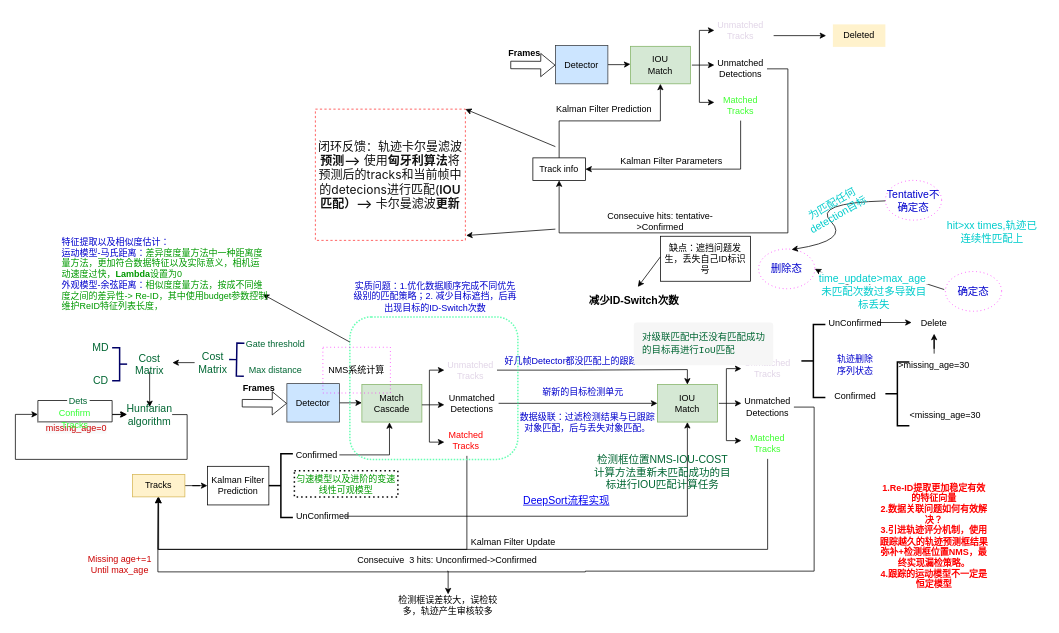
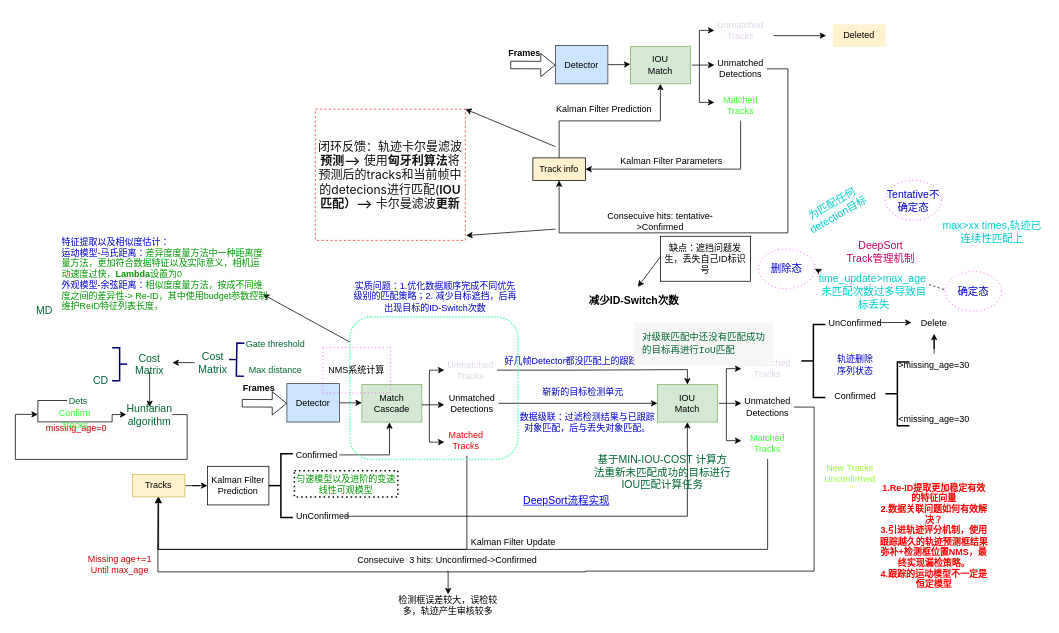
- <mxCell id="14" value="Track info" style="rounded=0;whiteSpace=wrap;html=1;" parent="1" vertex="1"><mxGeometry x="710" y="210" width="70" height="30" as="geometry" /></mxCell>
+ <mxCell id="14" value="Track info" style="rounded=0;whiteSpace=wrap;html=1;fillColor=#fff2cc;" parent="1" vertex="1"><mxGeometry x="710" y="210" width="70" height="30" as="geometry" /></mxCell>
- <mxCell id="87" value="" style="curved=1;endArrow=none;html=1;rounded=0;fontSize=14;fontColor=#0000CC;exitX=0.586;exitY=0.014;exitDx=0;exitDy=0;exitPerimeter=0;startArrow=classic;startFill=1;endFill=0;" edge="1" parent="1" source="85" target="84"><mxGeometry width="50" height="50" relative="1" as="geometry"><mxPoint x="1082.5" y="320" as="sourcePoint" /><mxPoint x="1132.5" y="270" as="targetPoint" /><Array as="points"><mxPoint x="1132.5" y="320" /><mxPoint x="1082.5" y="270" /></Array></mxGeometry></mxCell>
- <mxCell id="90" value="&lt;font color=&quot;#00cccc&quot;&gt;hit&amp;gt;xx times,轨迹已连续性匹配上&lt;/font&gt;" style="text;html=1;strokeColor=none;fillColor=none;align=center;verticalAlign=middle;whiteSpace=wrap;rounded=0;dashed=1;dashPattern=1 4;fontSize=14;fontColor=#33FF33;" vertex="1" parent="1"><mxGeometry x="1255" y="293" width="135" height="30" as="geometry" /></mxCell>
+ <mxCell id="90" value="&lt;font color=&quot;#00cccc&quot;&gt;max&amp;gt;xx times,轨迹已连续性匹配上&lt;/font&gt;" style="text;html=1;strokeColor=none;fillColor=none;align=center;verticalAlign=middle;whiteSpace=wrap;rounded=0;dashed=1;dashPattern=1 4;fontSize=14;fontColor=#33FF33;" vertex="1" parent="1"><mxGeometry x="1255" y="293" width="135" height="30" as="geometry" /></mxCell>
+ <mxCell id="92" value="&lt;font color=&quot;#cc0066&quot;&gt;DeepSort&lt;br&gt;Track管理机制&lt;/font&gt;" style="text;html=1;strokeColor=none;fillColor=none;align=center;verticalAlign=middle;whiteSpace=wrap;rounded=0;dashed=1;dashPattern=1 4;fontSize=14;fontColor=#00CCCC;" vertex="1" parent="1"><mxGeometry x="1120" y="320" width="108" height="30" as="geometry" /></mxCell>
- <mxCell id="88" value="" style="curved=1;endArrow=classic;html=1;rounded=0;fontSize=14;fontColor=#0000CC;exitX=-0.021;exitY=0.454;exitDx=0;exitDy=0;entryX=1;entryY=0.5;entryDx=0;entryDy=0;exitPerimeter=0;" edge="1" parent="1" source="86" target="85"><mxGeometry width="50" height="50" relative="1" as="geometry"><mxPoint x="1196.055" y="362.001" as="sourcePoint" /><mxPoint x="1210" y="398.29" as="targetPoint" /><Array as="points"><mxPoint x="1160" y="352" /><mxPoint x="1160" y="398.29" /></Array></mxGeometry></mxCell>
+ <mxCell id="88" value="" style="curved=1;endArrow=classic;html=1;rounded=0;fontSize=14;fontColor=#0000CC;exitX=-0.021;exitY=0.454;exitDx=0;exitDy=0;entryX=1;entryY=0.5;entryDx=0;entryDy=0;exitPerimeter=0;dashed=1;" edge="1" parent="1" source="86" target="85"><mxGeometry width="50" height="50" relative="1" as="geometry"><mxPoint x="1196.055" y="362.001" as="sourcePoint" /><mxPoint x="1210" y="398.29" as="targetPoint" /><Array as="points"><mxPoint x="1160" y="352" /><mxPoint x="1160" y="398.29" /></Array></mxGeometry></mxCell>
- <mxCell id="96" value="MD" style="text;html=1;strokeColor=none;fillColor=none;align=center;verticalAlign=middle;whiteSpace=wrap;rounded=0;dashed=1;dashPattern=1 4;fontSize=14;fontColor=#006633;" vertex="1" parent="1"><mxGeometry x="119" y="453" width="30" height="20" as="geometry" /></mxCell>
+ <mxCell id="96" value="MD" style="text;html=1;strokeColor=none;fillColor=none;align=center;verticalAlign=middle;whiteSpace=wrap;rounded=0;dashed=1;dashPattern=1 4;fontSize=14;fontColor=#006633;" vertex="1" parent="1"><mxGeometry x="44" y="403" width="30" height="20" as="geometry" /></mxCell>
- <mxCell id="108" style="edgeStyle=orthogonalEdgeStyle;rounded=0;orthogonalLoop=1;jettySize=auto;html=1;fontSize=12;fontColor=#006633;startArrow=none;startFill=0;endArrow=classic;endFill=1;" edge="1" parent="1" source="110" target="107"><mxGeometry relative="1" as="geometry"><Array as="points"><mxPoint x="149" y="534" /><mxPoint x="149" y="552" /></Array></mxGeometry></mxCell>
- <mxCell id="68" value="&amp;lt;missing_age=30" style="text;html=1;strokeColor=none;fillColor=none;align=center;verticalAlign=middle;whiteSpace=wrap;rounded=0;pointerEvents=1;strokeWidth=2;fontFamily=Helvetica;fontSize=12;fontColor=default;" parent="1" vertex="1"><mxGeometry x="1230" y="538" width="60" height="30" as="geometry" /></mxCell>
+ <mxCell id="68" value="&amp;lt;missing_age=30" style="text;html=1;strokeColor=none;fillColor=none;align=center;verticalAlign=middle;whiteSpace=wrap;rounded=0;pointerEvents=1;strokeWidth=2;fontFamily=Helvetica;fontSize=12;fontColor=default;" parent="1" vertex="1"><mxGeometry x="1215" y="543" width="60" height="30" as="geometry" /></mxCell>
- <mxCell id="95" value="检测框位置NMS-IOU-COST 计算方法重新未匹配成功的目标进行IOU匹配计算任务" style="text;html=1;strokeColor=none;fillColor=none;align=center;verticalAlign=middle;whiteSpace=wrap;rounded=0;dashed=1;dashPattern=1 4;fontSize=14;fontColor=#006633;" vertex="1" parent="1"><mxGeometry x="790" y="604.5" width="186" height="49" as="geometry" /></mxCell>
+ <mxCell id="95" value="基于MIN-IOU-COST 计算方法重新未匹配成功的目标进行IOU匹配计算任务" style="text;html=1;strokeColor=none;fillColor=none;align=center;verticalAlign=middle;whiteSpace=wrap;rounded=0;dashed=1;dashPattern=1 4;fontSize=14;fontColor=#006633;" vertex="1" parent="1"><mxGeometry x="790" y="604.5" width="186" height="49" as="geometry" /></mxCell>
+ <mxCell id="70" value="&lt;font color=&quot;#99ff33&quot;&gt;New Tracks Unconfirmed&lt;/font&gt;" style="text;html=1;strokeColor=none;fillColor=none;align=center;verticalAlign=middle;whiteSpace=wrap;rounded=0;pointerEvents=1;strokeWidth=2;fontFamily=Helvetica;fontSize=12;fontColor=default;" parent="1" vertex="1"><mxGeometry x="1086" y="616" width="94" height="30" as="geometry" /></mxCell>
